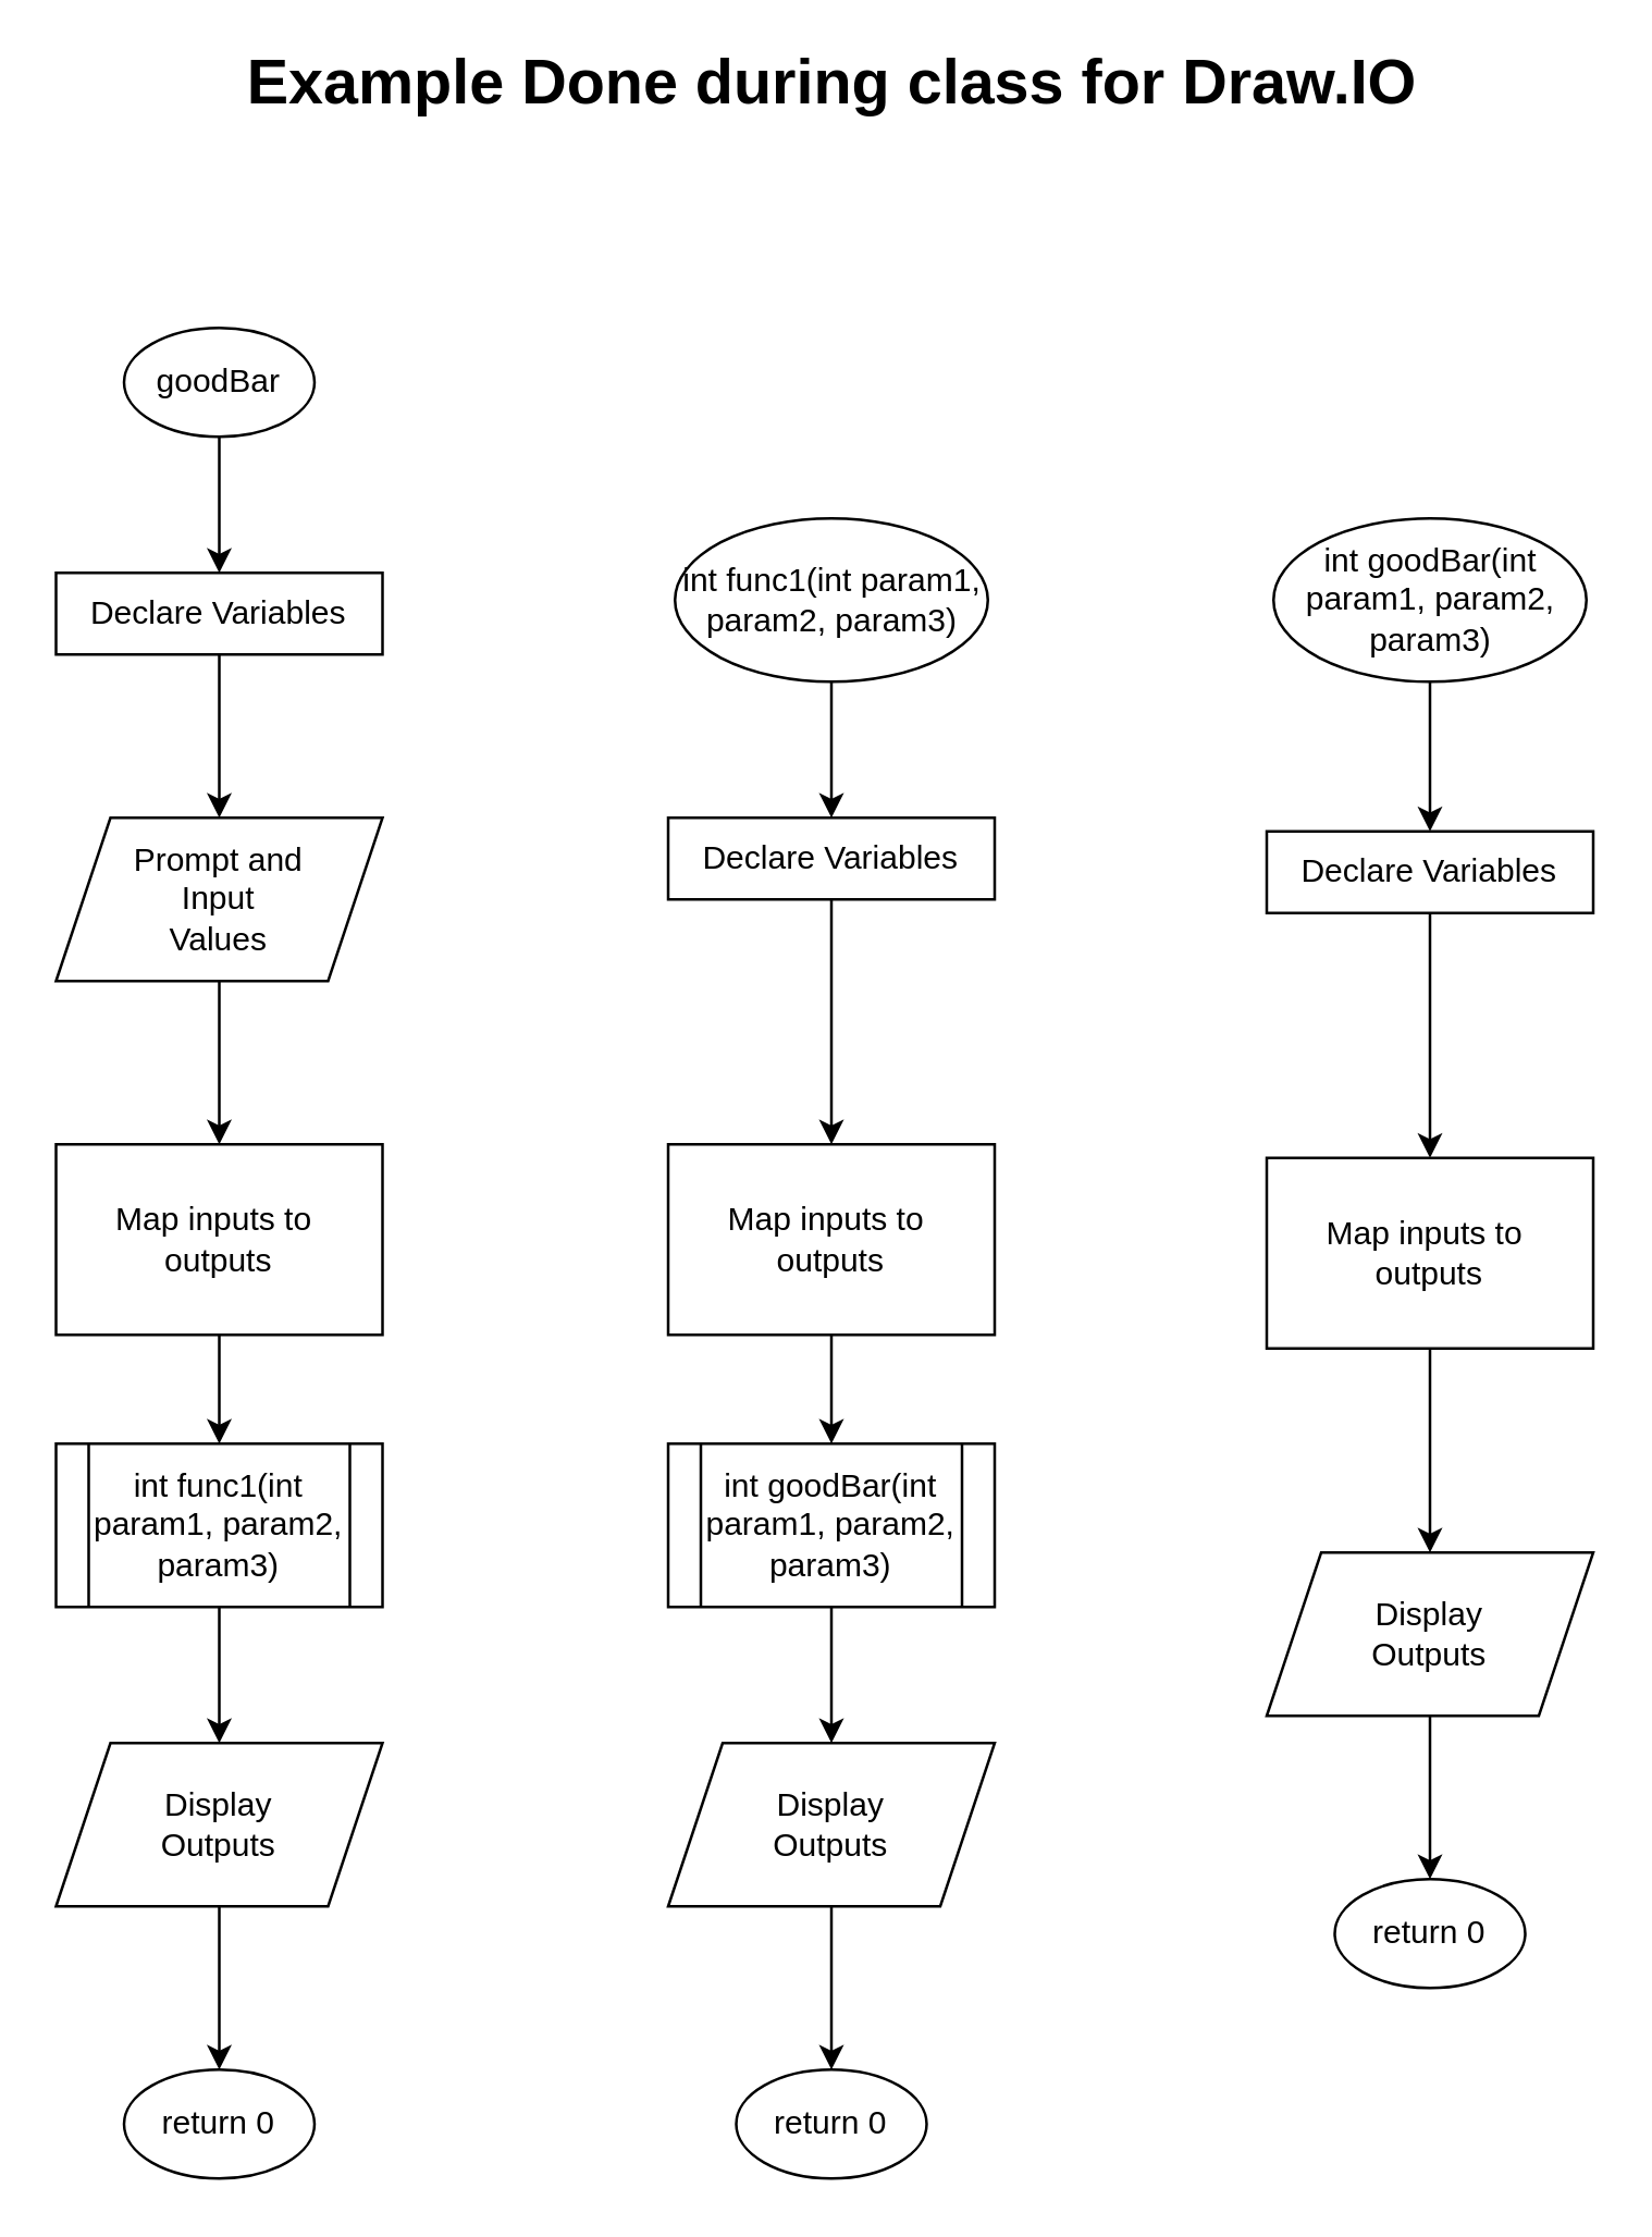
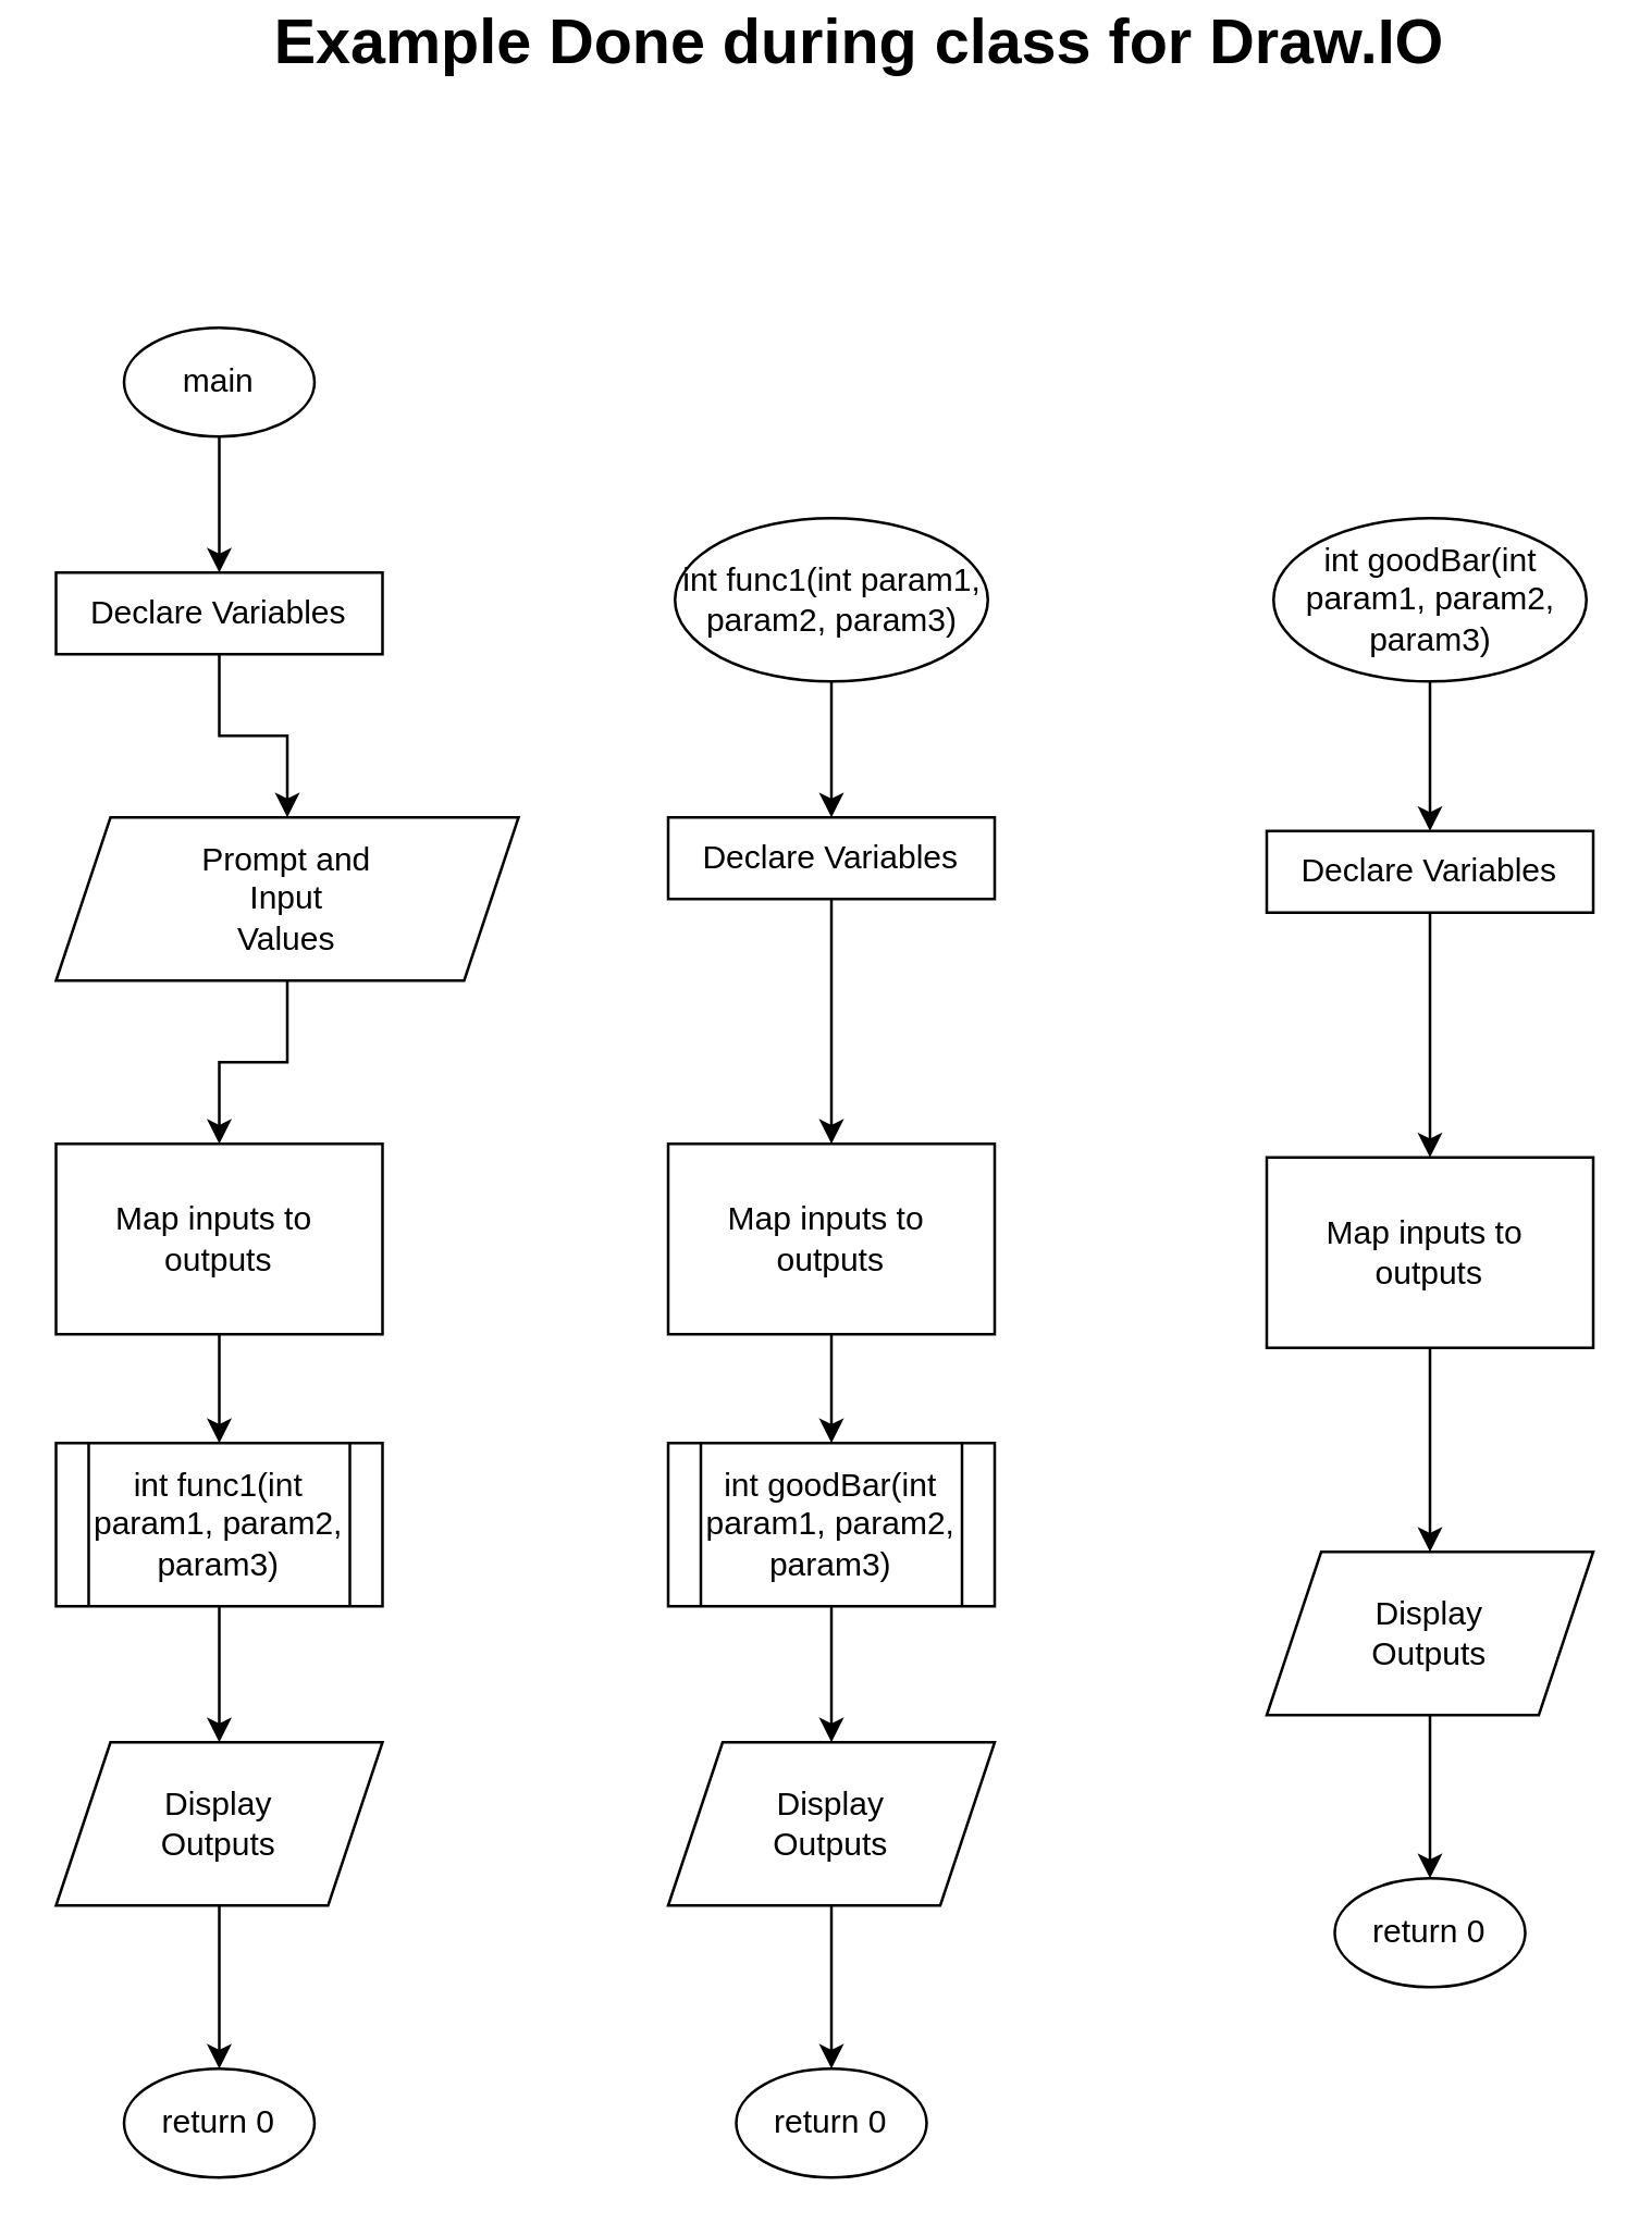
- <mxCell id="38" value="&lt;font style=&quot;font-size: 23px&quot;&gt;&lt;b&gt;Example Done during class for Draw.IO&lt;/b&gt;&lt;/font&gt;" style="text;html=1;align=center;verticalAlign=middle;resizable=0;points=[];autosize=1;strokeColor=none;" parent="1" vertex="1"><mxGeometry x="80" y="20" width="450" height="20" as="geometry" /></mxCell>
+ <mxCell id="38" value="&lt;font style=&quot;font-size: 23px&quot;&gt;&lt;b&gt;Example Done during class for Draw.IO&lt;/b&gt;&lt;/font&gt;" style="text;html=1;align=center;verticalAlign=middle;resizable=0;points=[];autosize=1;strokeColor=none;" parent="1" vertex="1"><mxGeometry x="90" y="5" width="450" height="20" as="geometry" /></mxCell>
- <mxCell id="3" value="goodBar" style="ellipse;whiteSpace=wrap;html=1;" parent="1" vertex="1"><mxGeometry x="45" y="120" width="70" height="40" as="geometry" /></mxCell>
+ <mxCell id="3" value="main" style="ellipse;whiteSpace=wrap;html=1;" parent="1" vertex="1"><mxGeometry x="45" y="120" width="70" height="40" as="geometry" /></mxCell>
- <mxCell id="7" value="Prompt and&lt;br&gt;Input&lt;br&gt;Values" style="shape=parallelogram;perimeter=parallelogramPerimeter;whiteSpace=wrap;html=1;fixedSize=1;" parent="1" vertex="1"><mxGeometry x="20" y="300" width="120" height="60" as="geometry" /></mxCell>
+ <mxCell id="7" value="Prompt and&lt;br&gt;Input&lt;br&gt;Values" style="shape=parallelogram;perimeter=parallelogramPerimeter;whiteSpace=wrap;html=1;fixedSize=1;" parent="1" vertex="1"><mxGeometry x="20" y="300" width="170" height="60" as="geometry" /></mxCell>
